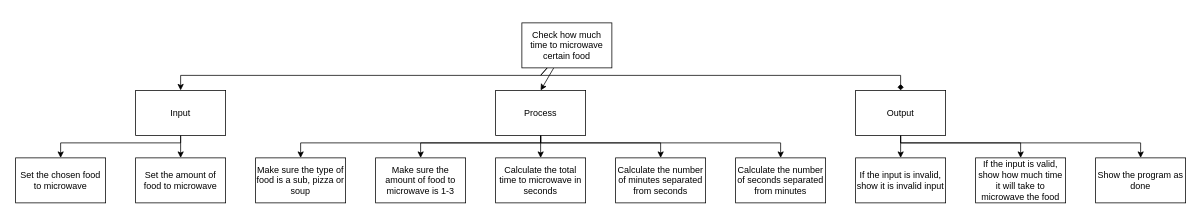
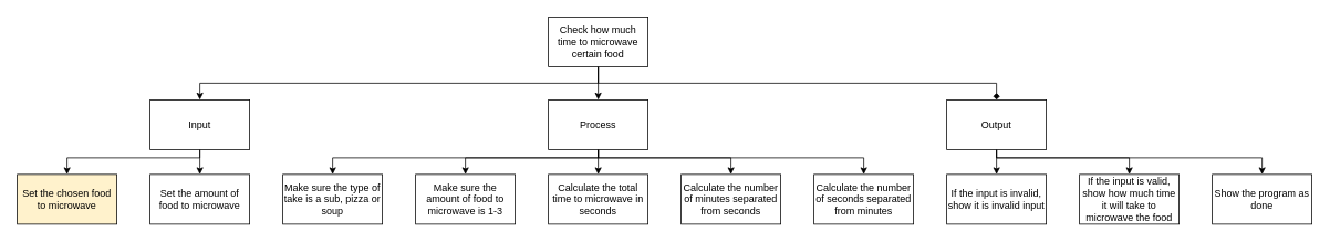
- <mxCell id="5" value="Check how much time to microwave certain food" style="rounded=0;whiteSpace=wrap;html=1;" parent="1" vertex="1"><mxGeometry x="695" y="30" width="120" height="60" as="geometry" /></mxCell>
+ <mxCell id="5" value="Check how much time to microwave certain food" style="rounded=0;whiteSpace=wrap;html=1;" parent="1" vertex="1"><mxGeometry x="660" y="20" width="120" height="60" as="geometry" /></mxCell>
- <mxCell id="19" value="Set the chosen food to microwave" style="rounded=0;whiteSpace=wrap;html=1;" parent="1" vertex="1"><mxGeometry x="20" y="210" width="120" height="60" as="geometry" /></mxCell>
+ <mxCell id="19" value="Set the chosen food to microwave" style="rounded=0;whiteSpace=wrap;html=1;fillColor=#fff2cc;" parent="1" vertex="1"><mxGeometry x="20" y="210" width="120" height="60" as="geometry" /></mxCell>
- <mxCell id="28" value="Make sure the type of food is a sub, pizza or soup" style="rounded=0;whiteSpace=wrap;html=1;" vertex="1" parent="1"><mxGeometry x="340" y="210" width="120" height="60" as="geometry" /></mxCell>
+ <mxCell id="28" value="Make sure the type of take is a sub, pizza or soup" style="rounded=0;whiteSpace=wrap;html=1;" vertex="1" parent="1"><mxGeometry x="340" y="210" width="120" height="60" as="geometry" /></mxCell>
